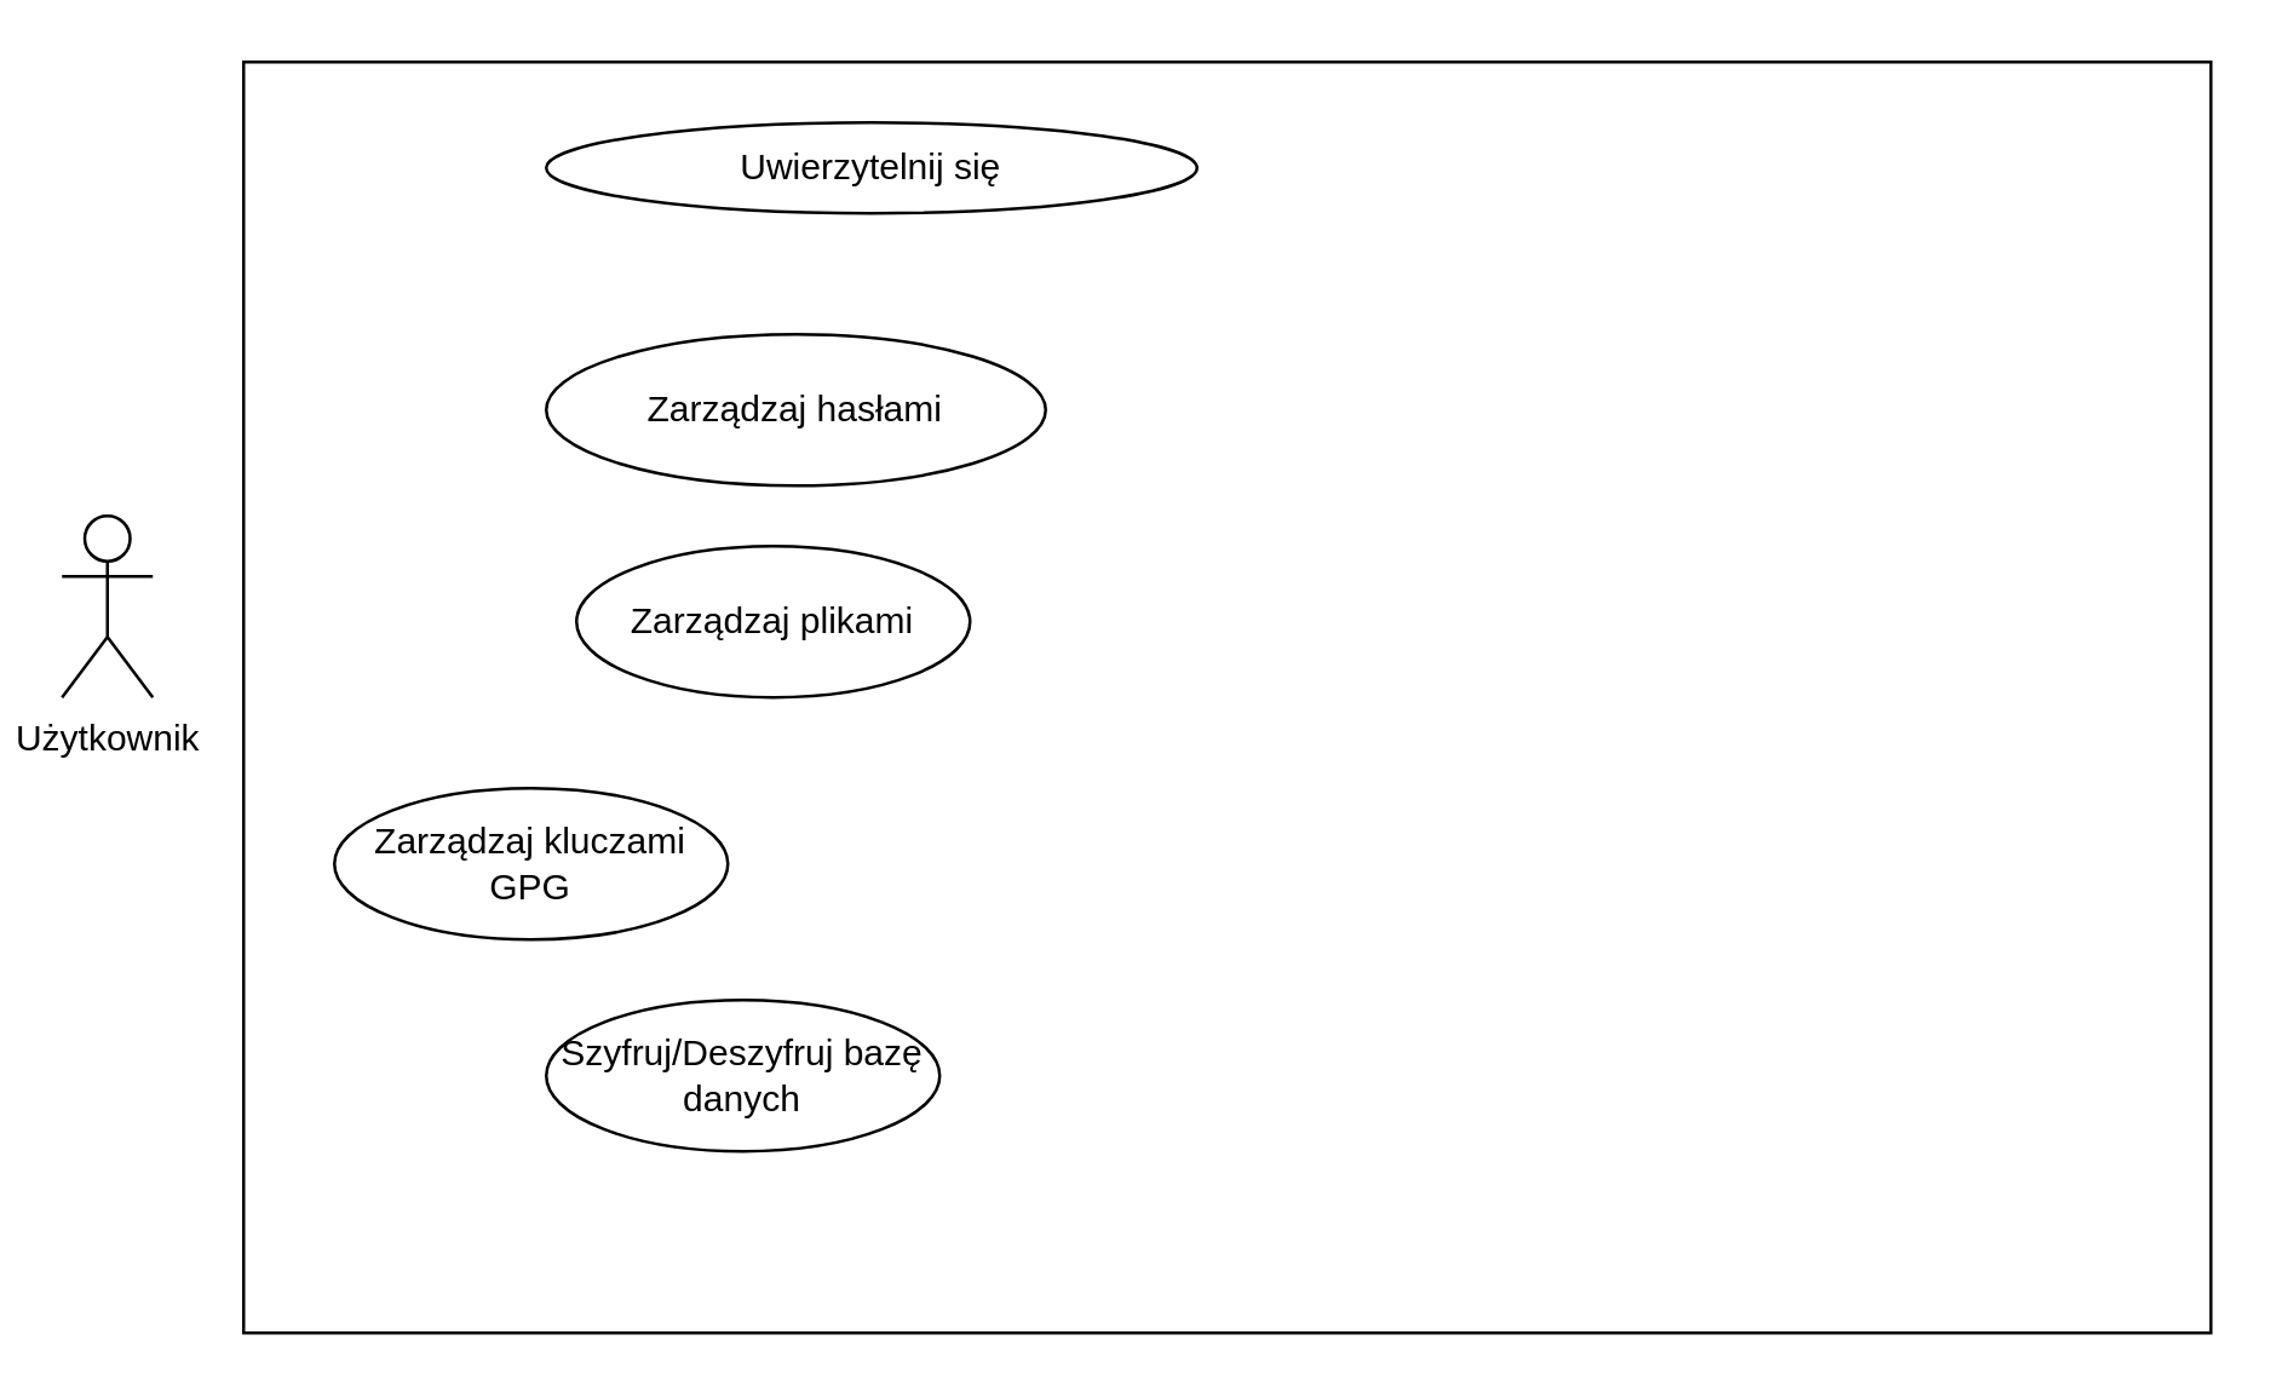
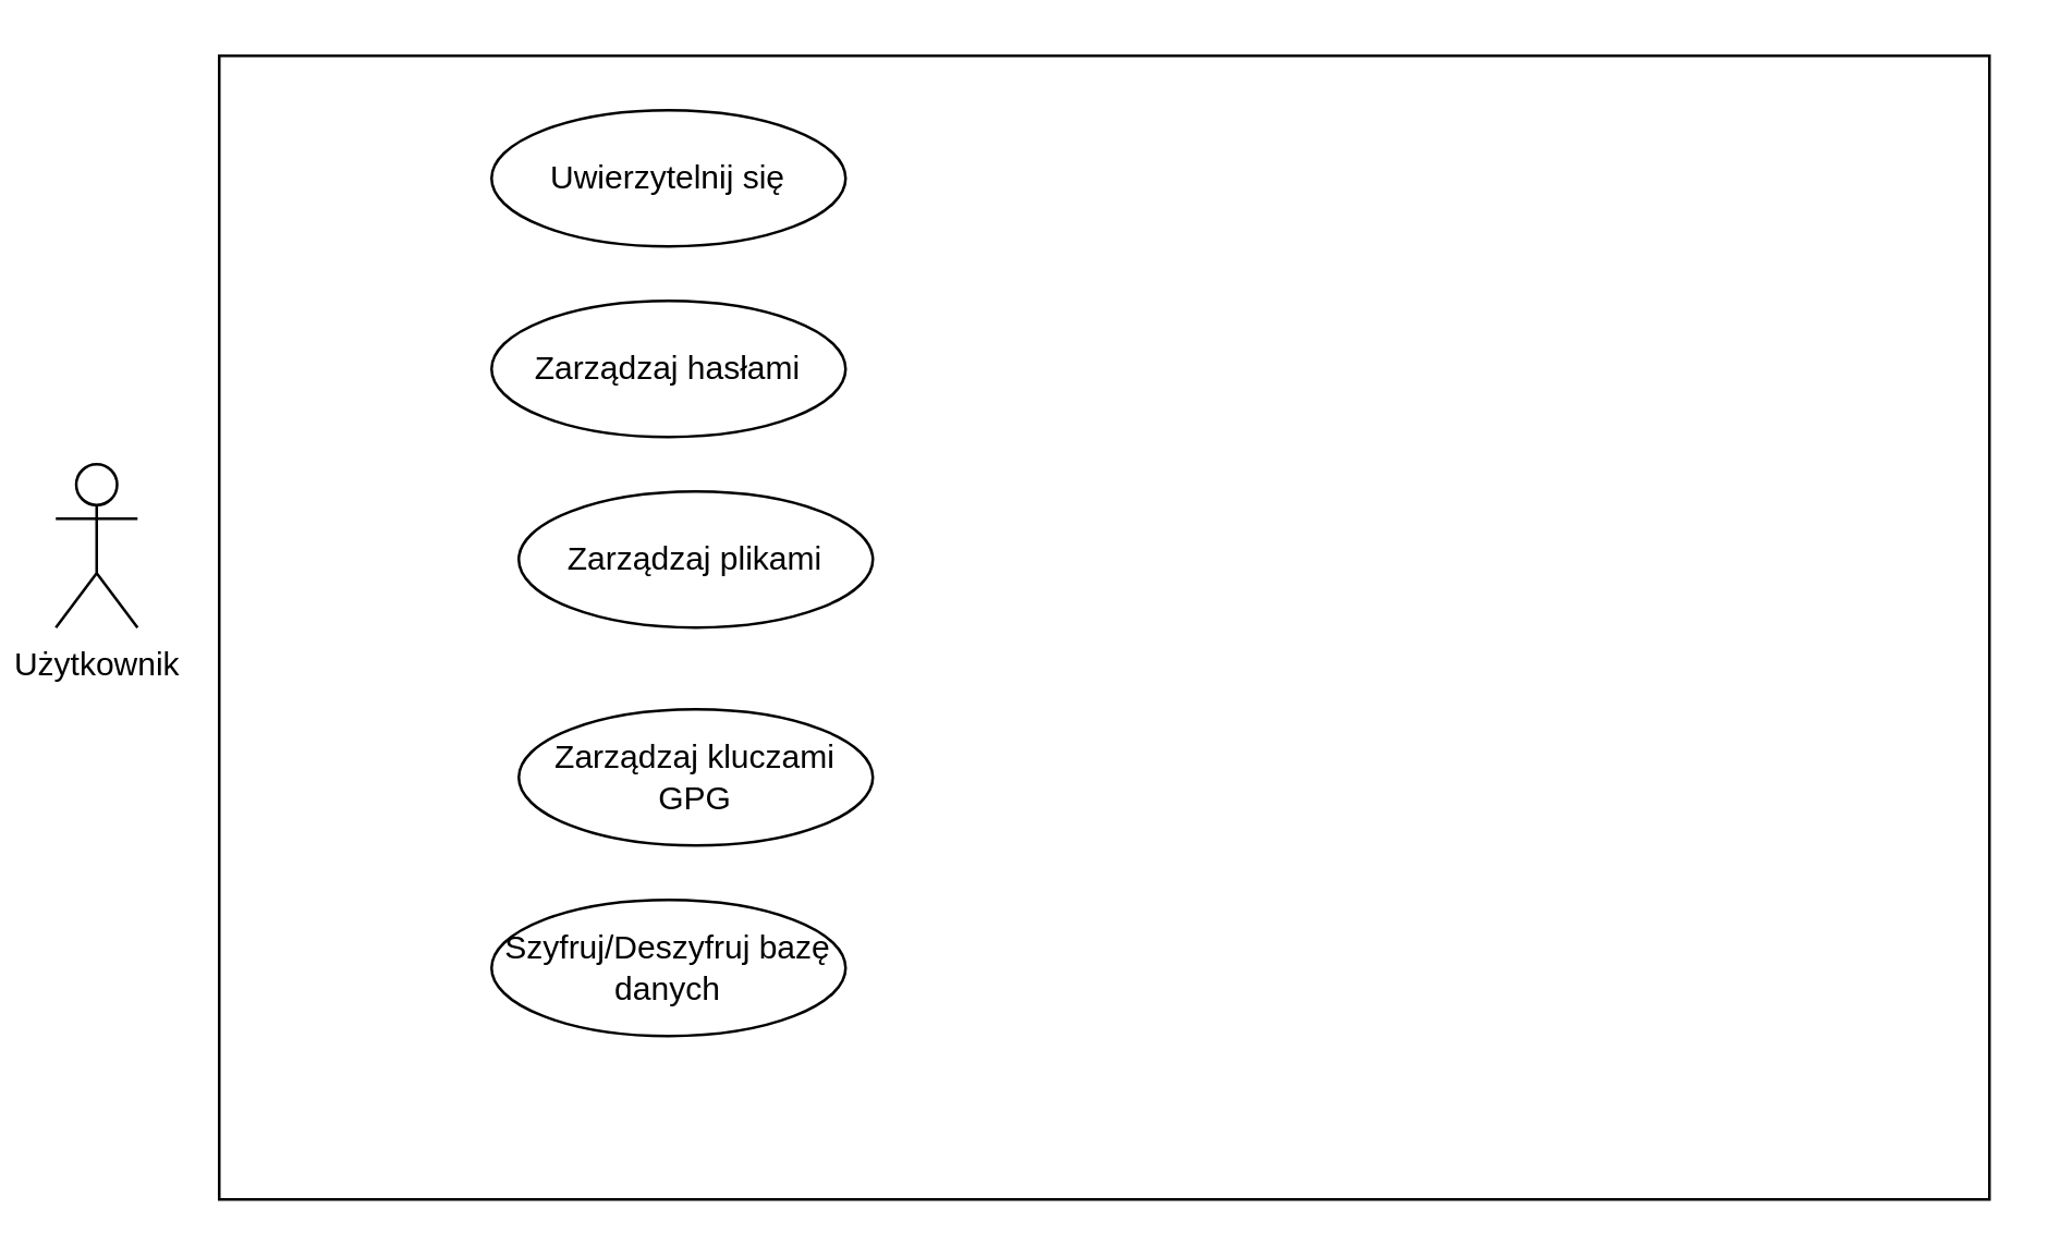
- <mxCell id="5" value="Uwierzytelnij się" style="ellipse;whiteSpace=wrap;html=1;" vertex="1" parent="1"><mxGeometry x="180" y="40" width="215" height="30" as="geometry" /></mxCell>
+ <mxCell id="5" value="Uwierzytelnij się" style="ellipse;whiteSpace=wrap;html=1;" vertex="1" parent="1"><mxGeometry x="180" y="40" width="130" height="50" as="geometry" /></mxCell>
- <mxCell id="4" value="Zarządzaj hasłami" style="ellipse;whiteSpace=wrap;html=1;" vertex="1" parent="1"><mxGeometry x="180" y="110" width="165" height="50" as="geometry" /></mxCell>
+ <mxCell id="4" value="Zarządzaj hasłami" style="ellipse;whiteSpace=wrap;html=1;" vertex="1" parent="1"><mxGeometry x="180" y="110" width="130" height="50" as="geometry" /></mxCell>
- <mxCell id="7" value="Zarządzaj kluczami GPG" style="ellipse;whiteSpace=wrap;html=1;" vertex="1" parent="1"><mxGeometry x="110" y="260" width="130" height="50" as="geometry" /></mxCell>
+ <mxCell id="7" value="Zarządzaj kluczami GPG" style="ellipse;whiteSpace=wrap;html=1;" vertex="1" parent="1"><mxGeometry x="190" y="260" width="130" height="50" as="geometry" /></mxCell>
